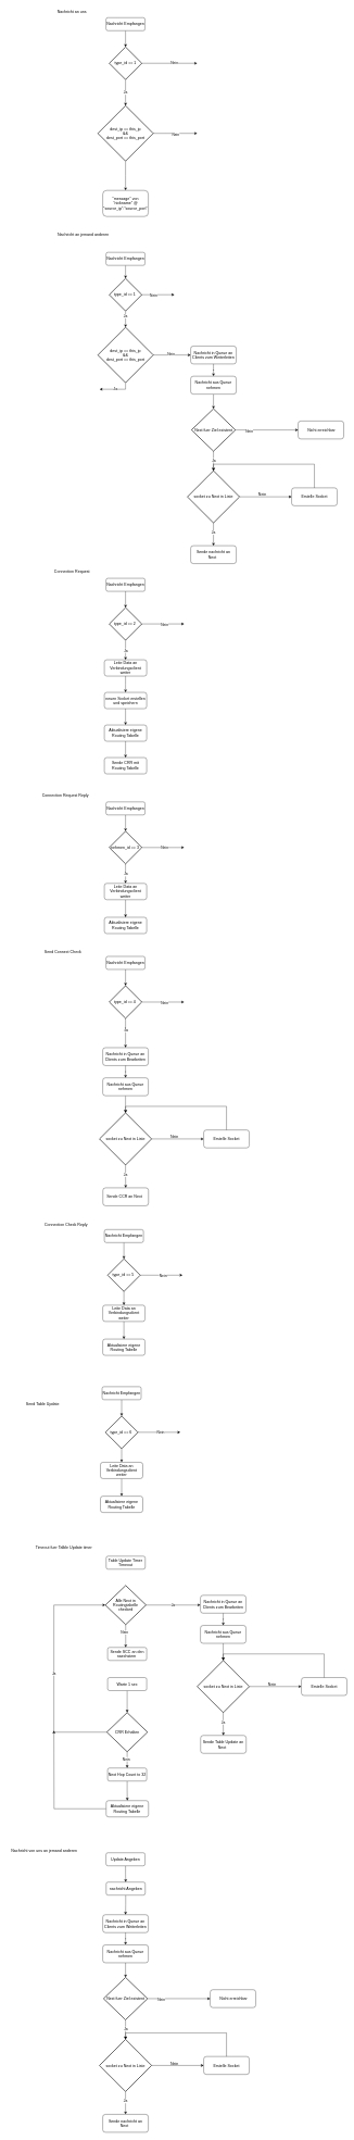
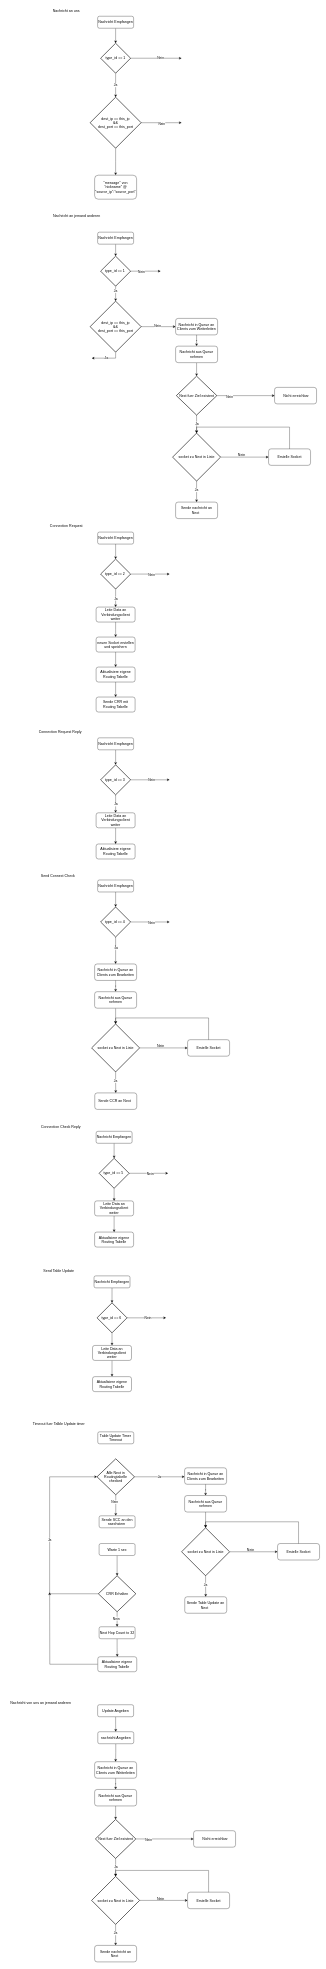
- <mxCell id="66" value="nehmen_id == 3&amp;nbsp;" style="strokeWidth=2;html=1;shape=mxgraph.flowchart.decision;whiteSpace=wrap;" vertex="1" parent="1"><mxGeometry x="335" y="2548" width="100" height="100" as="geometry" /></mxCell>
+ <mxCell id="66" value="type_id == 3&amp;nbsp;" style="strokeWidth=2;html=1;shape=mxgraph.flowchart.decision;whiteSpace=wrap;" vertex="1" parent="1"><mxGeometry x="335" y="2548" width="100" height="100" as="geometry" /></mxCell>
- <mxCell id="103" value="Send Table Update" style="text;html=1;align=center;verticalAlign=middle;resizable=0;points=[];autosize=1;strokeColor=none;fillColor=none;" vertex="1" parent="1"><mxGeometry x="65" y="4292" width="130" height="30" as="geometry" /></mxCell>
+ <mxCell id="103" value="Send Table Update" style="text;html=1;align=center;verticalAlign=middle;resizable=0;points=[];autosize=1;strokeColor=none;fillColor=none;" vertex="1" parent="1"><mxGeometry x="130" y="4222" width="130" height="30" as="geometry" /></mxCell>
